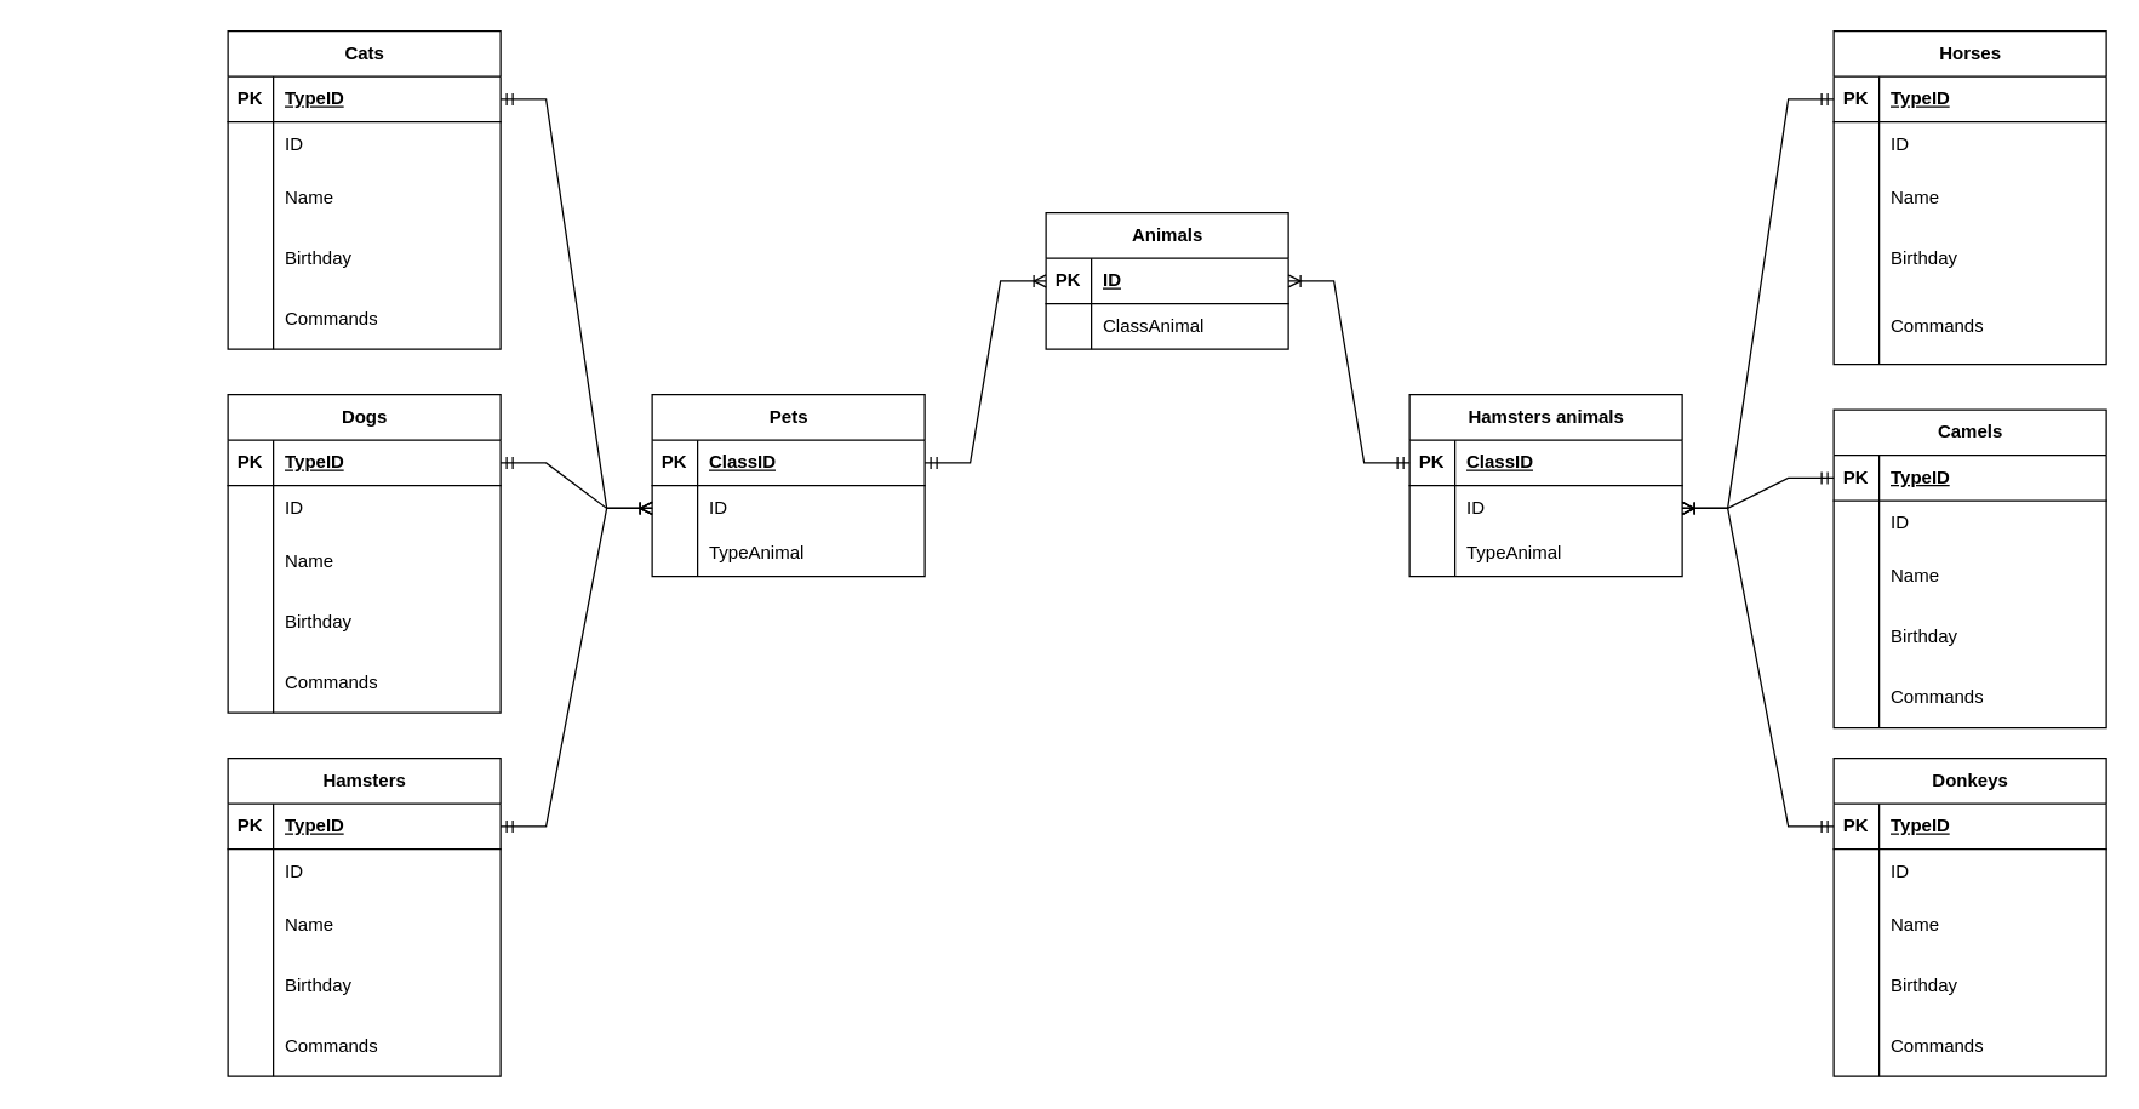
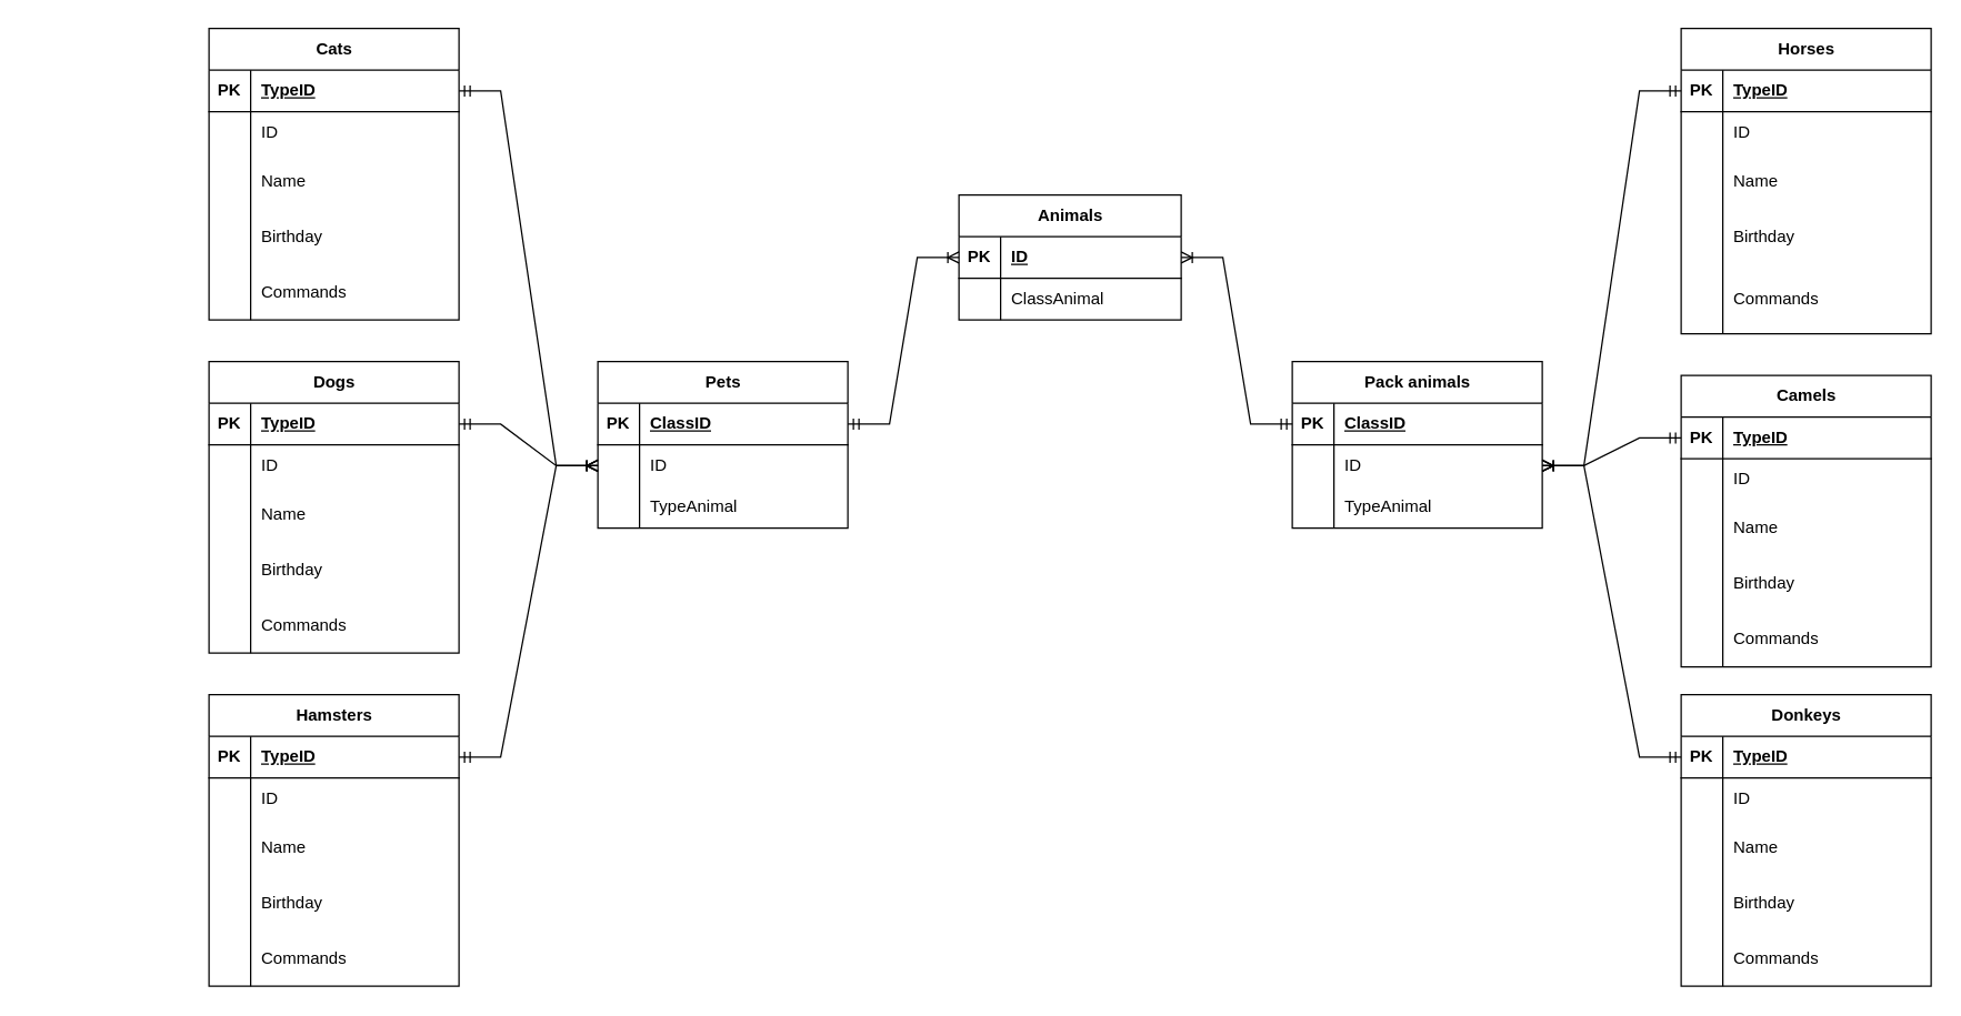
- <mxCell id="19" value="Hamsters animals" style="shape=table;startSize=30;container=1;collapsible=1;childLayout=tableLayout;fixedRows=1;rowLines=0;fontStyle=1;align=center;resizeLast=1;html=1;" vertex="1" parent="1"><mxGeometry x="930" y="260" width="180" height="120" as="geometry" /></mxCell>
+ <mxCell id="19" value="Pack animals" style="shape=table;startSize=30;container=1;collapsible=1;childLayout=tableLayout;fixedRows=1;rowLines=0;fontStyle=1;align=center;resizeLast=1;html=1;" vertex="1" parent="1"><mxGeometry x="930" y="260" width="180" height="120" as="geometry" /></mxCell>
